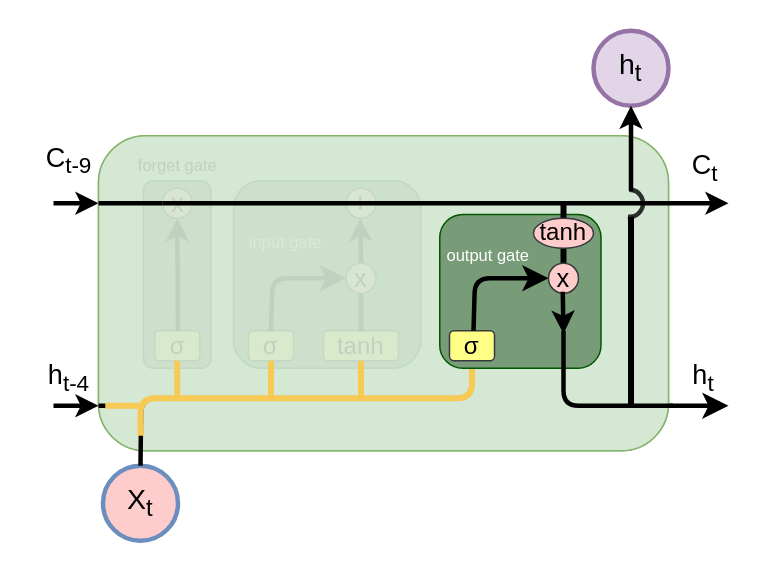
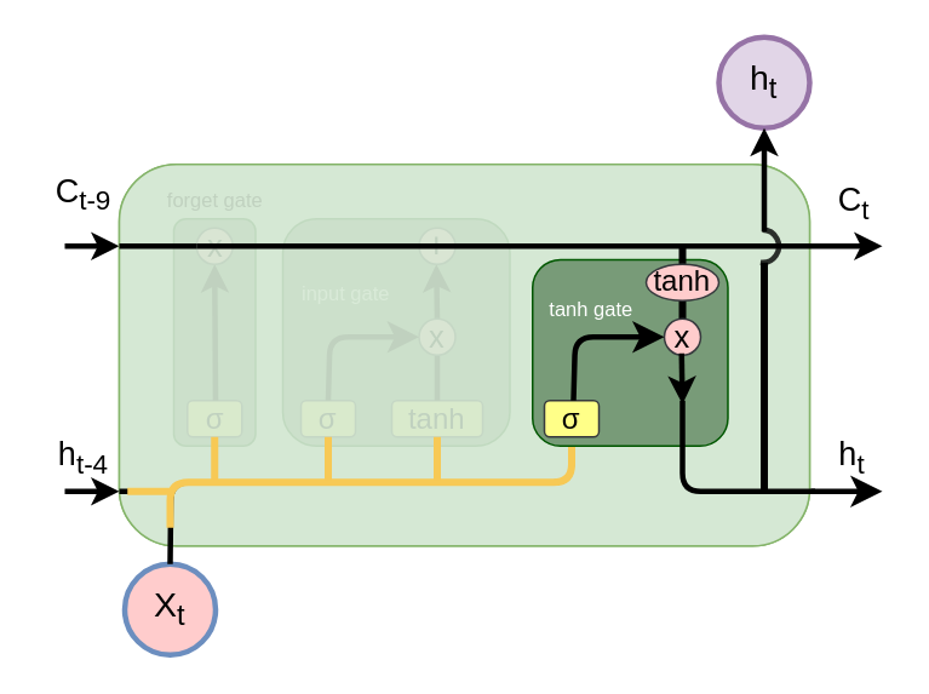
- <mxCell id="46" value="&lt;font style=&quot;font-size: 11px;&quot; color=&quot;#ffffff&quot;&gt;output gate&lt;/font&gt;" style="rounded=0;whiteSpace=wrap;html=1;strokeColor=none;strokeWidth=4;fontSize=16;fillColor=none;gradientColor=default;" vertex="1" parent="35"><mxGeometry y="68" width="80" height="15" as="geometry" /></mxCell>
+ <mxCell id="46" value="&lt;font style=&quot;font-size: 11px;&quot; color=&quot;#ffffff&quot;&gt;tanh gate&lt;/font&gt;" style="rounded=0;whiteSpace=wrap;html=1;strokeColor=none;strokeWidth=4;fontSize=16;fillColor=none;gradientColor=default;" vertex="1" parent="35"><mxGeometry y="68" width="80" height="15" as="geometry" /></mxCell>
